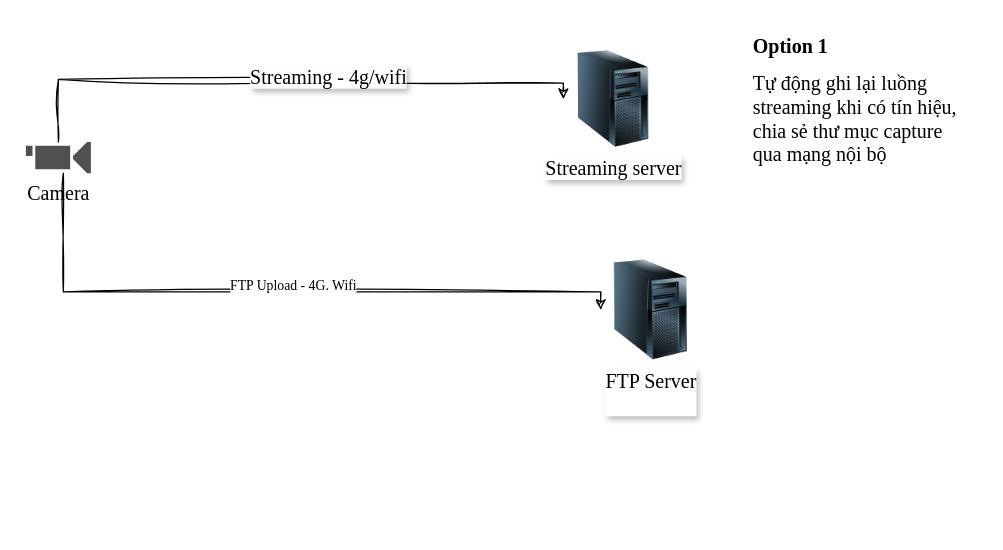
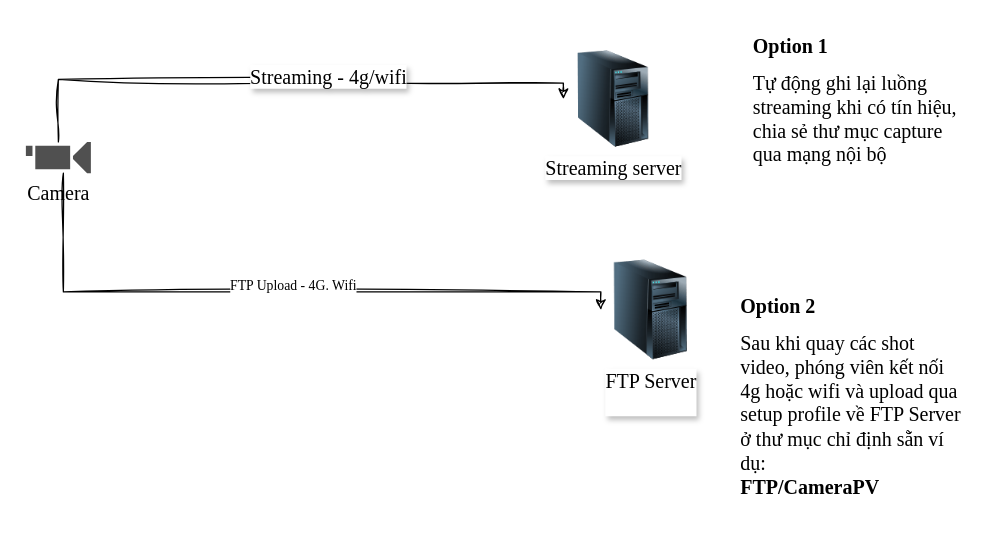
+ <mxCell id="10" value="&lt;h1 style=&quot;margin-top: 0px; font-size: 16px;&quot;&gt;&lt;span style=&quot;background-color: initial;&quot;&gt;Option 2&lt;/span&gt;&lt;/h1&gt;&lt;h1 style=&quot;margin-top: 0px; font-size: 16px;&quot;&gt;&lt;span style=&quot;background-color: initial; font-weight: normal;&quot;&gt;Sau khi quay các shot video, phóng viên kết nối 4g hoặc wifi và upload qua setup profile về FTP Server ở thư mục chỉ định sẵn ví dụ:&lt;br&gt;&lt;/span&gt;FTP/CameraPV&lt;/h1&gt;" style="text;html=1;whiteSpace=wrap;overflow=hidden;rounded=0;fontFamily=Architects Daughter;fontSource=https%3A%2F%2Ffonts.googleapis.com%2Fcss%3Ffamily%3DArchitects%2BDaughter;fontSize=16;" parent="1" vertex="1"><mxGeometry x="590" y="227.5" width="180" height="190" as="geometry" /></mxCell>
